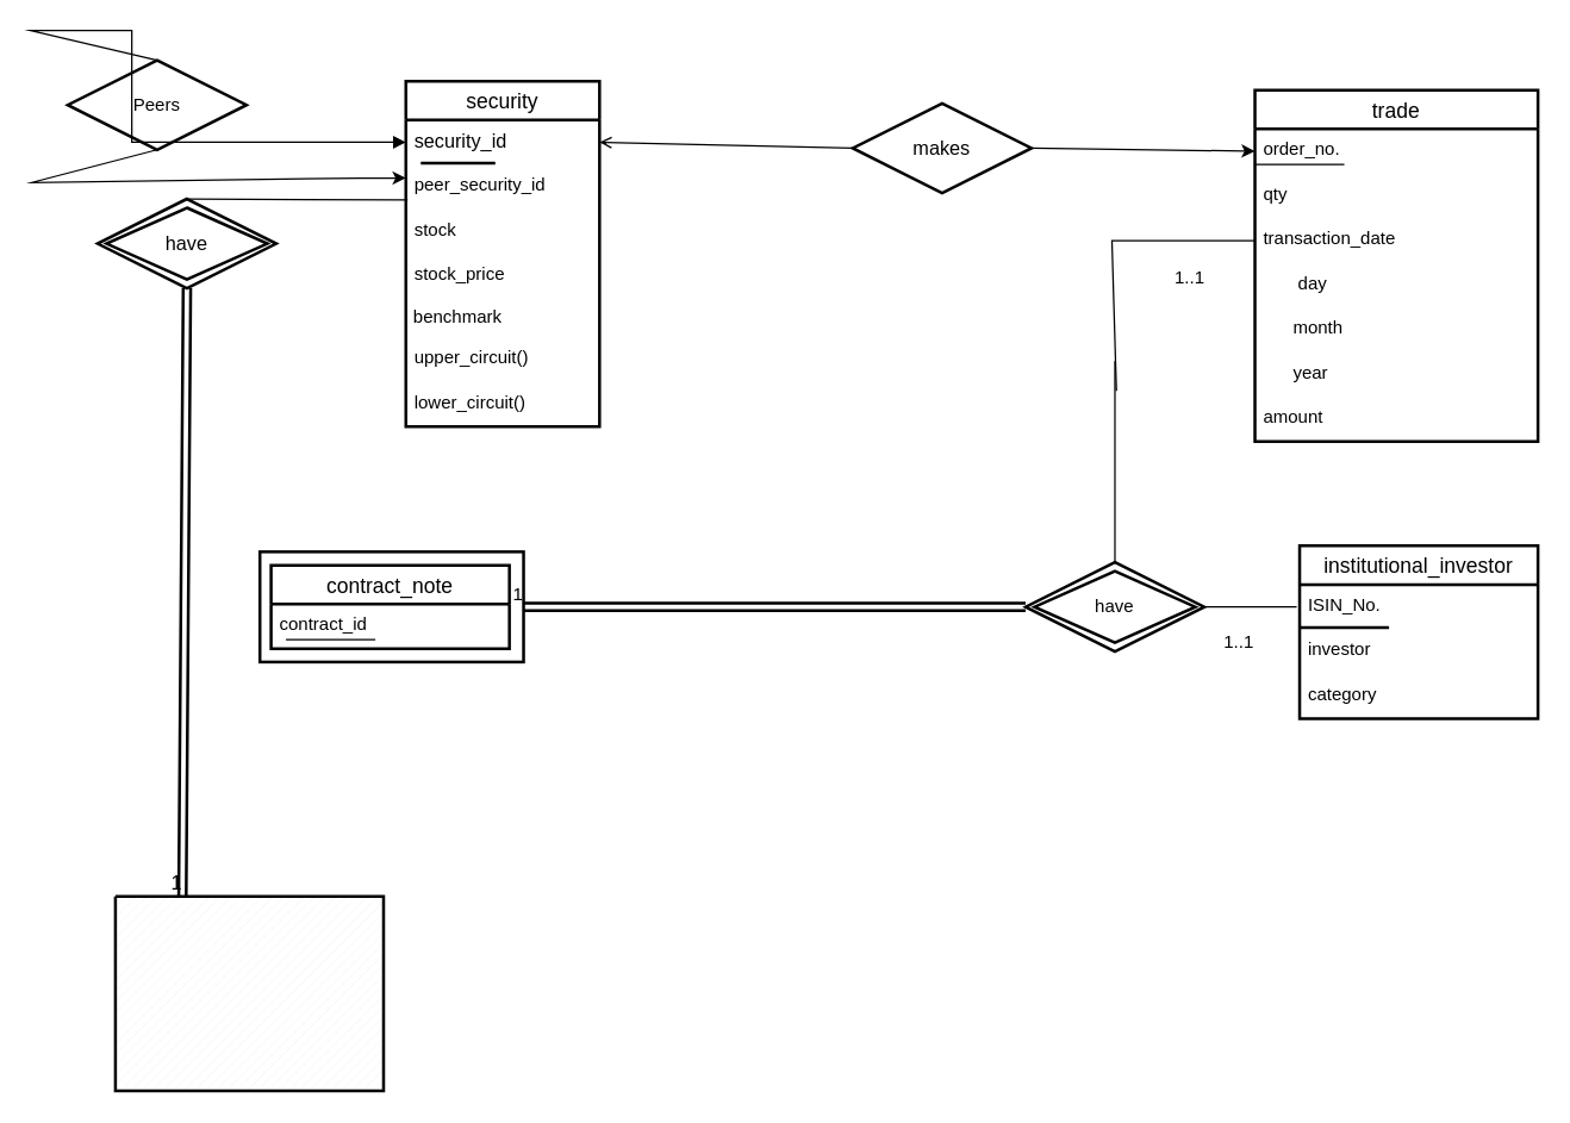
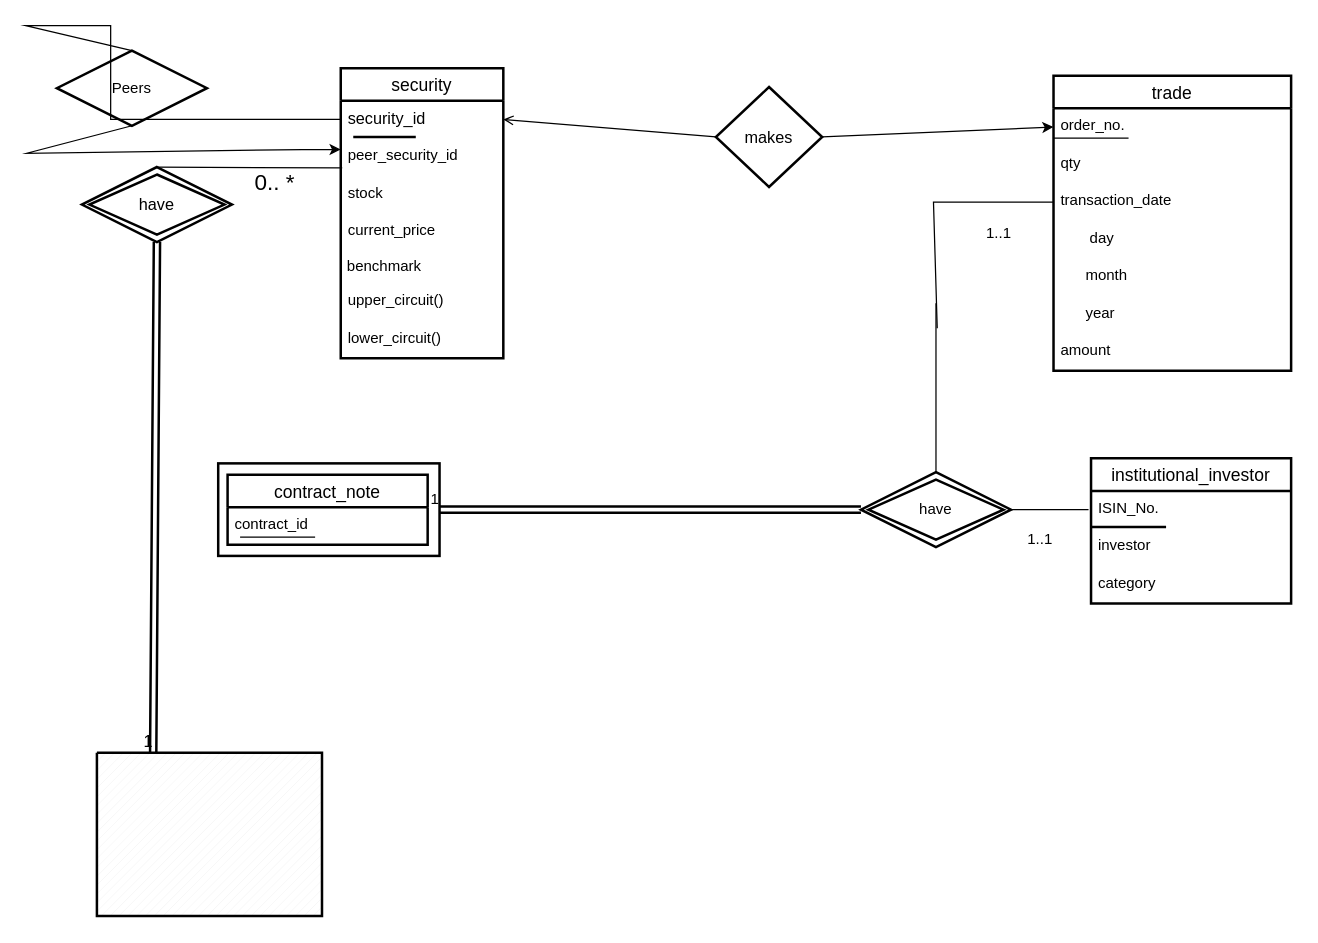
- <mxCell id="51" value="" style="endArrow=block;html=1;rounded=0;exitX=0.5;exitY=0;exitDx=0;exitDy=0;entryX=0;entryY=0.5;entryDx=0;entryDy=0;" parent="1" source="40" target="3" edge="1"><mxGeometry width="50" height="50" relative="1" as="geometry"><mxPoint x="100" y="11" as="sourcePoint" /><mxPoint x="267" y="82" as="targetPoint" /><Array as="points"><mxPoint x="20" y="20" /><mxPoint x="88" y="20" /><mxPoint x="88" y="95" /><mxPoint x="115" y="95" /><mxPoint x="170" y="95" /><mxPoint x="231" y="95" /></Array></mxGeometry></mxCell>
+ <mxCell id="51" value="" style="endArrow=none;html=1;rounded=0;exitX=0.5;exitY=0;exitDx=0;exitDy=0;entryX=0;entryY=0.5;entryDx=0;entryDy=0;" parent="1" source="40" target="3" edge="1"><mxGeometry width="50" height="50" relative="1" as="geometry"><mxPoint x="100" y="11" as="sourcePoint" /><mxPoint x="267" y="82" as="targetPoint" /><Array as="points"><mxPoint x="20" y="20" /><mxPoint x="88" y="20" /><mxPoint x="88" y="95" /><mxPoint x="115" y="95" /><mxPoint x="170" y="95" /><mxPoint x="231" y="95" /></Array></mxGeometry></mxCell>
- <mxCell id="33" value="makes" style="shape=rhombus;perimeter=rhombusPerimeter;whiteSpace=wrap;html=1;align=center;shadow=0;sketch=0;fontSize=13;strokeColor=#000000;strokeWidth=2;fillColor=#FFFFFF;gradientColor=none;" parent="1" vertex="1"><mxGeometry x="572" y="69" width="120" height="60" as="geometry" /></mxCell>
+ <mxCell id="33" value="makes" style="shape=rhombus;perimeter=rhombusPerimeter;whiteSpace=wrap;html=1;align=center;shadow=0;sketch=0;fontSize=13;strokeColor=#000000;strokeWidth=2;fillColor=#FFFFFF;gradientColor=none;" parent="1" vertex="1"><mxGeometry x="572" y="69" width="85" height="80" as="geometry" /></mxCell>
+ <mxCell id="42" value="&lt;font style=&quot;font-size: 18px;&quot;&gt;0.. *&lt;/font&gt;" style="text;html=1;align=center;verticalAlign=middle;resizable=0;points=[];autosize=1;strokeColor=none;fillColor=none;" parent="1" vertex="1"><mxGeometry x="194" y="129" width="50" height="34" as="geometry" /></mxCell>
- <mxCell id="7" value="stock_price" style="text;strokeColor=none;fillColor=none;spacingLeft=4;spacingRight=4;overflow=hidden;rotatable=0;points=[[0,0.5],[1,0.5]];portConstraint=eastwest;fontSize=12;" parent="2" vertex="1"><mxGeometry y="116" width="130" height="30" as="geometry" /></mxCell>
+ <mxCell id="7" value="current_price" style="text;strokeColor=none;fillColor=none;spacingLeft=4;spacingRight=4;overflow=hidden;rotatable=0;points=[[0,0.5],[1,0.5]];portConstraint=eastwest;fontSize=12;" parent="2" vertex="1"><mxGeometry y="116" width="130" height="30" as="geometry" /></mxCell>
